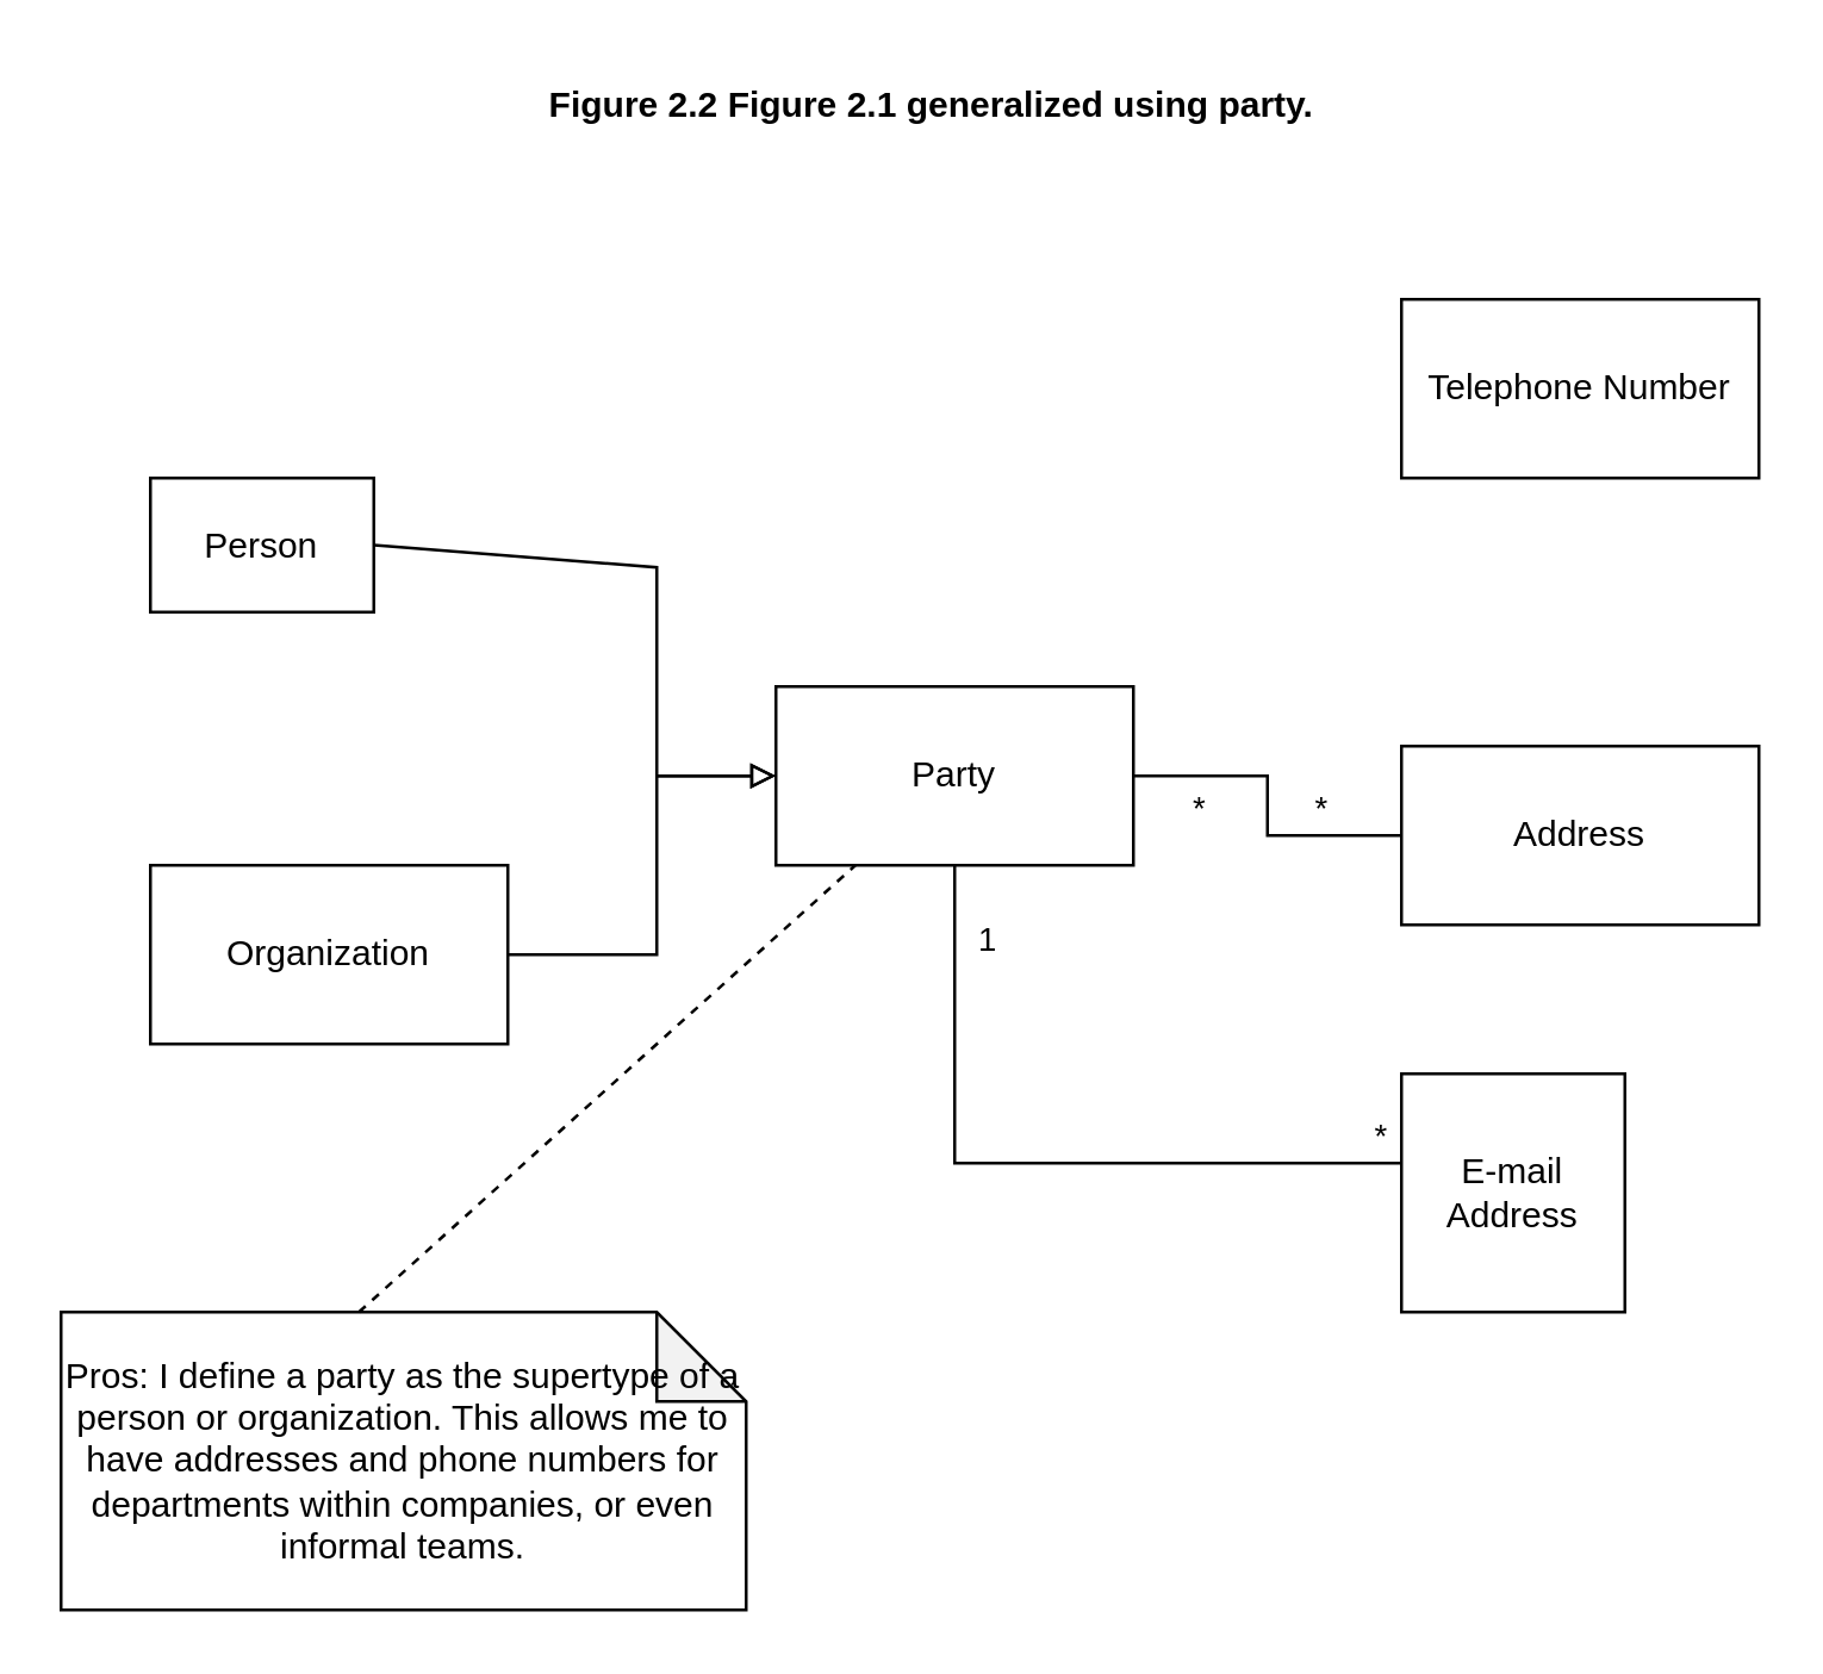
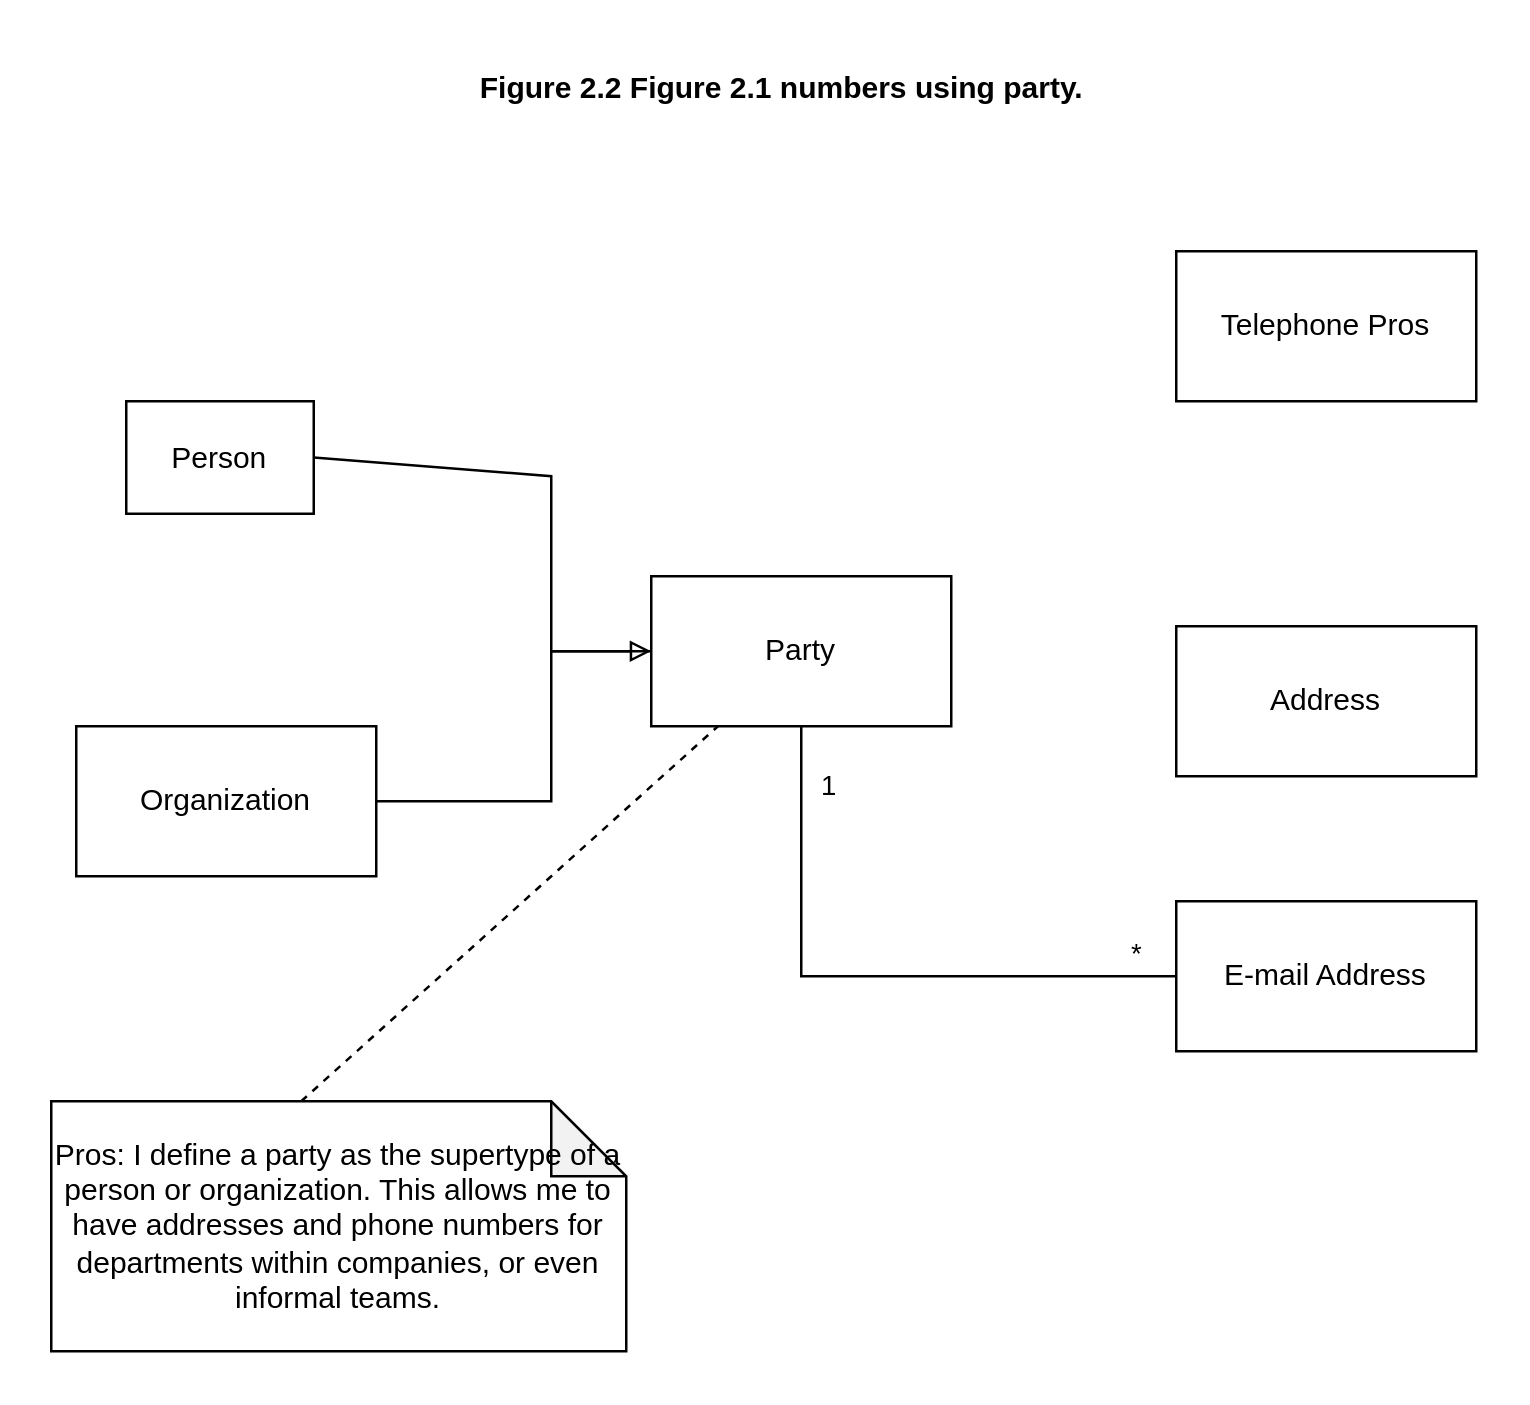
- <mxCell id="18" value="Figure 2.2 Figure 2.1 generalized using party." style="text;html=1;strokeColor=none;fillColor=none;align=center;verticalAlign=middle;whiteSpace=wrap;rounded=0;fontStyle=1" parent="1" vertex="1"><mxGeometry x="170" y="20" width="285" height="30" as="geometry" /></mxCell>
+ <mxCell id="18" value="Figure 2.2 Figure 2.1 numbers using party." style="text;html=1;strokeColor=none;fillColor=none;align=center;verticalAlign=middle;whiteSpace=wrap;rounded=0;fontStyle=1" parent="1" vertex="1"><mxGeometry x="170" y="20" width="285" height="30" as="geometry" /></mxCell>
- <mxCell id="9" value="Telephone Number" style="rounded=0;whiteSpace=wrap;html=1;" parent="1" vertex="1"><mxGeometry x="470" y="100" width="120" height="60" as="geometry" /></mxCell>
+ <mxCell id="9" value="Telephone Pros" style="rounded=0;whiteSpace=wrap;html=1;" parent="1" vertex="1"><mxGeometry x="470" y="100" width="120" height="60" as="geometry" /></mxCell>
- <mxCell id="12" value="" style="endArrow=block;html=1;rounded=0;exitX=1;exitY=0.5;exitDx=0;exitDy=0;entryX=0;entryY=0.5;entryDx=0;entryDy=0;endFill=0;" parent="1" source="13" target="8" edge="1"><mxGeometry width="50" height="50" relative="1" as="geometry"><mxPoint x="60" y="180" as="sourcePoint" /><mxPoint x="110" y="130" as="targetPoint" /><Array as="points"><mxPoint x="220" y="190" /><mxPoint x="220" y="260" /></Array></mxGeometry></mxCell>
+ <mxCell id="12" value="" style="endArrow=none;html=1;rounded=0;exitX=1;exitY=0.5;exitDx=0;exitDy=0;entryX=0;entryY=0.5;entryDx=0;entryDy=0;endFill=0;" parent="1" source="13" target="8" edge="1"><mxGeometry width="50" height="50" relative="1" as="geometry"><mxPoint x="60" y="180" as="sourcePoint" /><mxPoint x="110" y="130" as="targetPoint" /><Array as="points"><mxPoint x="220" y="190" /><mxPoint x="220" y="260" /></Array></mxGeometry></mxCell>
- <mxCell id="2" style="edgeStyle=orthogonalEdgeStyle;rounded=0;orthogonalLoop=1;jettySize=auto;html=1;exitX=1;exitY=0.5;exitDx=0;exitDy=0;entryX=0;entryY=0.5;entryDx=0;entryDy=0;endArrow=none;endFill=0;" parent="1" source="8" target="10" edge="1"><mxGeometry relative="1" as="geometry" /></mxCell>
- <mxCell id="3" value="*" style="edgeLabel;html=1;align=center;verticalAlign=middle;resizable=0;points=[];" parent="2" vertex="1" connectable="0"><mxGeometry x="0.2" y="-1" relative="1" as="geometry"><mxPoint x="16" y="-11" as="offset" /></mxGeometry></mxCell>
- <mxCell id="4" value="*" style="edgeLabel;html=1;align=center;verticalAlign=middle;resizable=0;points=[];" parent="2" vertex="1" connectable="0"><mxGeometry x="-0.622" y="-1" relative="1" as="geometry"><mxPoint y="9" as="offset" /></mxGeometry></mxCell>
- <mxCell id="14" value="Organization" style="rounded=0;whiteSpace=wrap;html=1;" parent="1" vertex="1"><mxGeometry x="50" y="290" width="120" height="60" as="geometry" /></mxCell>
+ <mxCell id="14" value="Organization" style="rounded=0;whiteSpace=wrap;html=1;" parent="1" vertex="1"><mxGeometry x="30" y="290" width="120" height="60" as="geometry" /></mxCell>
- <mxCell id="11" value="E-mail Address" style="rounded=0;whiteSpace=wrap;html=1;" parent="1" vertex="1"><mxGeometry x="470" y="360" width="75" height="80" as="geometry" /></mxCell>
+ <mxCell id="11" value="E-mail Address" style="rounded=0;whiteSpace=wrap;html=1;" parent="1" vertex="1"><mxGeometry x="470" y="360" width="120" height="60" as="geometry" /></mxCell>
